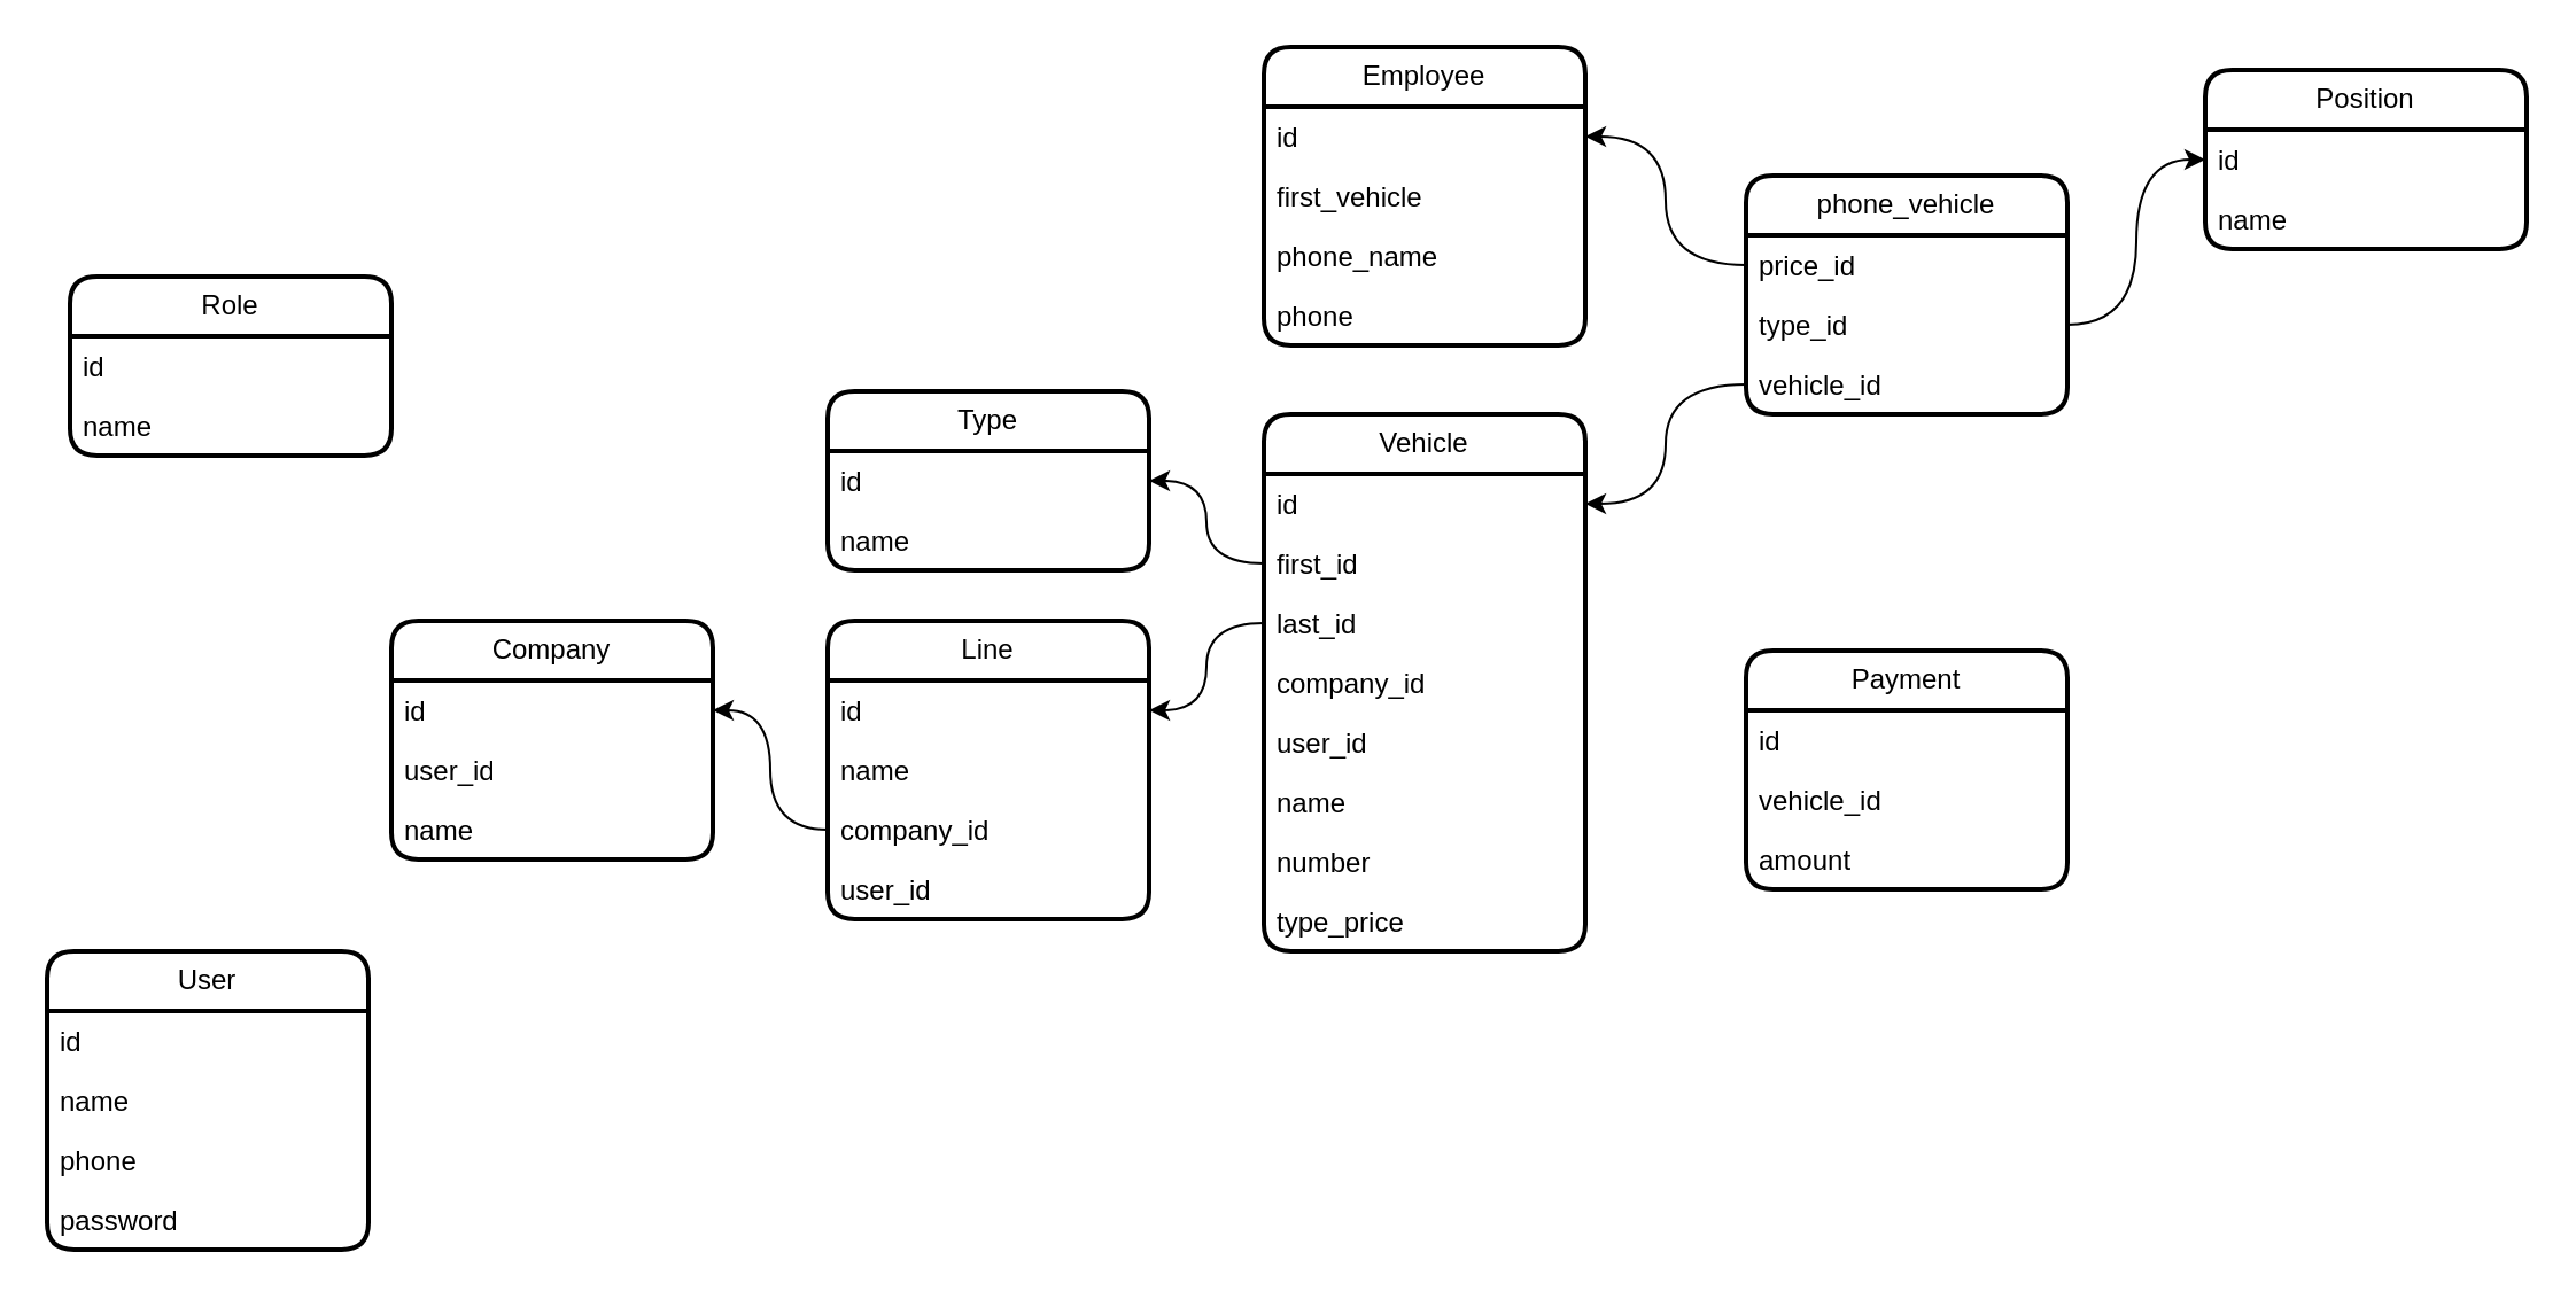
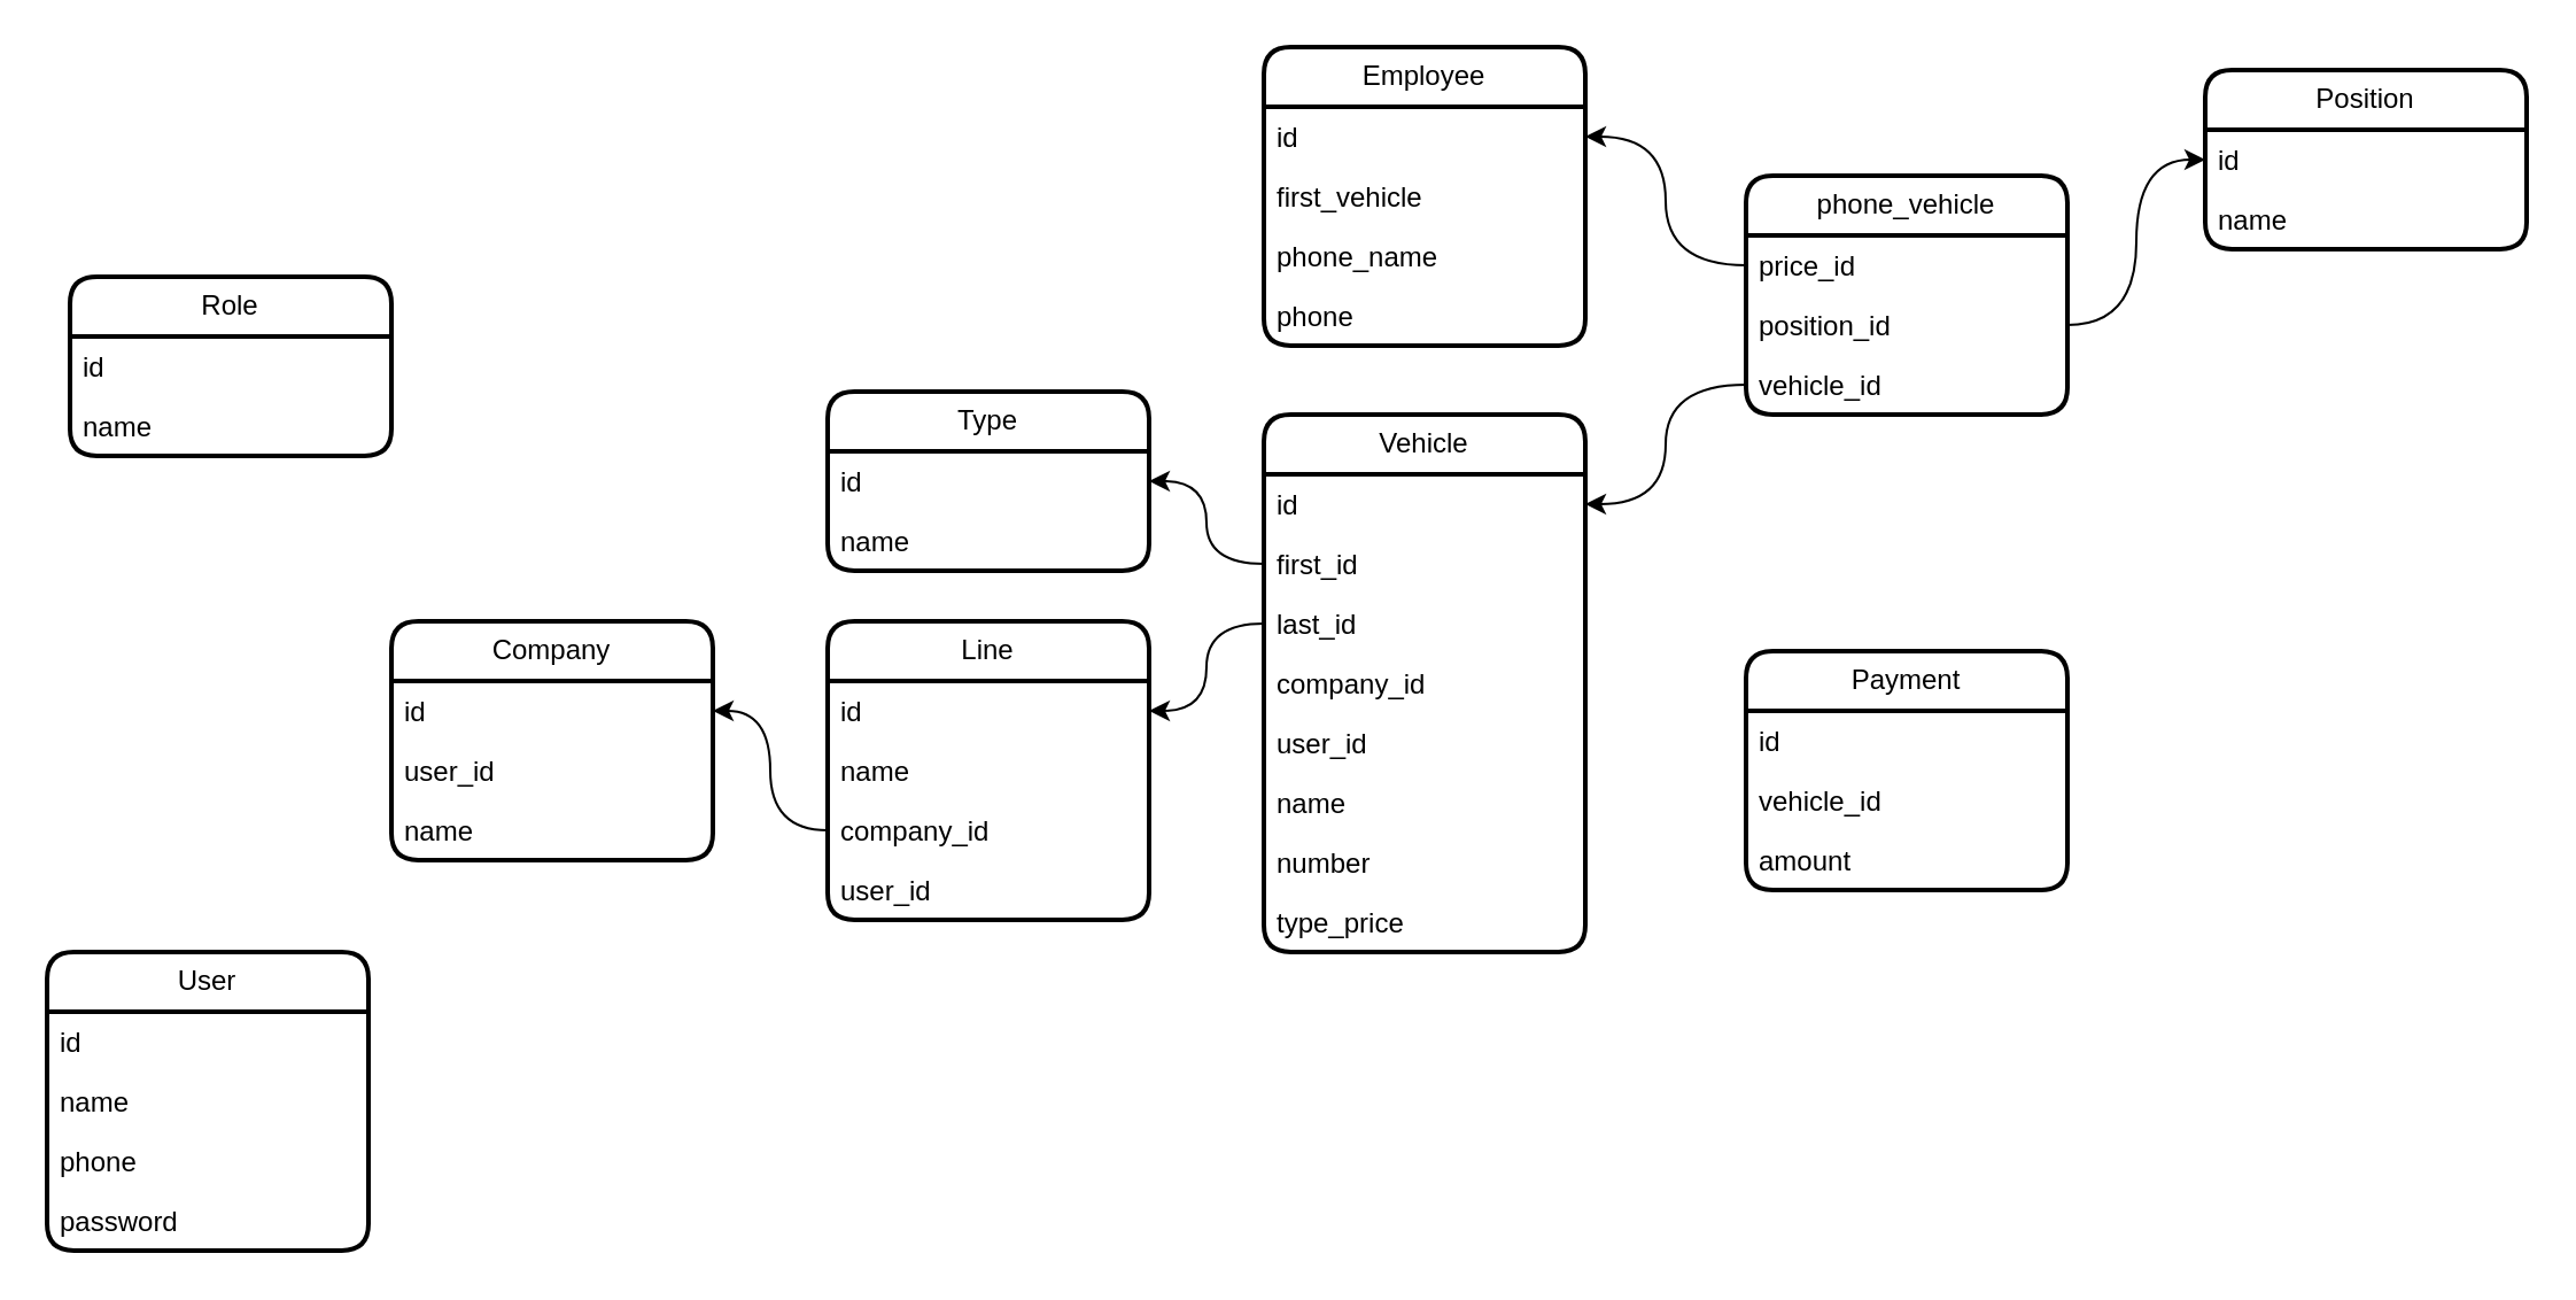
- <mxCell id="33" value="type_id" style="text;strokeColor=none;fillColor=none;align=left;verticalAlign=top;spacingLeft=4;spacingRight=4;overflow=hidden;rotatable=0;points=[[0,0.5],[1,0.5]];portConstraint=eastwest;whiteSpace=wrap;html=1;" vertex="1" parent="31"><mxGeometry y="52" width="140" height="26" as="geometry" /></mxCell>
+ <mxCell id="33" value="position_id" style="text;strokeColor=none;fillColor=none;align=left;verticalAlign=top;spacingLeft=4;spacingRight=4;overflow=hidden;rotatable=0;points=[[0,0.5],[1,0.5]];portConstraint=eastwest;whiteSpace=wrap;html=1;" vertex="1" parent="31"><mxGeometry y="52" width="140" height="26" as="geometry" /></mxCell>
